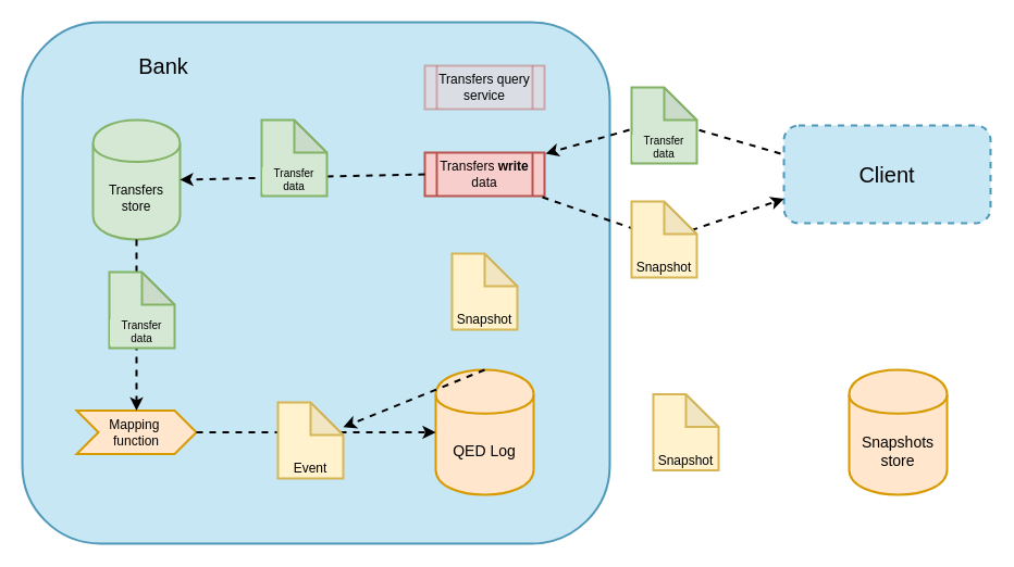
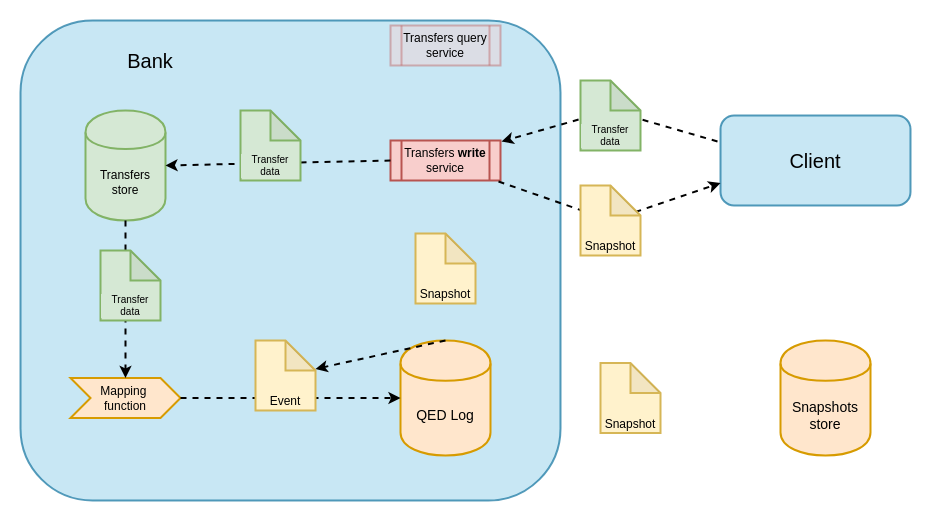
- <mxCell id="8" value="Transfers query service" style="shape=process;whiteSpace=wrap;html=1;backgroundOutline=1;fillColor=#f8cecc;strokeColor=#b85450;strokeWidth=2;glass=0;shadow=0;opacity=40;" vertex="1" parent="5"><mxGeometry x="370" y="40" width="110" height="40" as="geometry" /></mxCell>
+ <mxCell id="8" value="Transfers query service" style="shape=process;whiteSpace=wrap;html=1;backgroundOutline=1;fillColor=#f8cecc;strokeColor=#b85450;strokeWidth=2;glass=0;shadow=0;opacity=40;" vertex="1" parent="5"><mxGeometry x="370" y="5" width="110" height="40" as="geometry" /></mxCell>
- <mxCell id="7" value="Transfers &lt;b&gt;write&lt;/b&gt; data" style="shape=process;whiteSpace=wrap;html=1;backgroundOutline=1;fillColor=#f8cecc;strokeColor=#b85450;strokeWidth=2;" vertex="1" parent="5"><mxGeometry x="370" y="120" width="110" height="40" as="geometry" /></mxCell>
+ <mxCell id="7" value="Transfers &lt;b&gt;write&lt;/b&gt; service" style="shape=process;whiteSpace=wrap;html=1;backgroundOutline=1;fillColor=#f8cecc;strokeColor=#b85450;strokeWidth=2;" vertex="1" parent="5"><mxGeometry x="370" y="120" width="110" height="40" as="geometry" /></mxCell>
- <mxCell id="9" value="&lt;font style=&quot;font-size: 20px&quot;&gt;Client&lt;/font&gt;" style="rounded=1;whiteSpace=wrap;html=1;fillColor=#b1ddf0;strokeColor=#10739e;strokeWidth=2;fontSize=16;opacity=70;dashed=1;" vertex="1" parent="5"><mxGeometry x="700" y="95" width="190" height="90" as="geometry" /></mxCell>
+ <mxCell id="9" value="&lt;font style=&quot;font-size: 20px&quot;&gt;Client&lt;/font&gt;" style="rounded=1;whiteSpace=wrap;html=1;fillColor=#b1ddf0;strokeColor=#10739e;strokeWidth=2;fontSize=16;opacity=70;" vertex="1" parent="5"><mxGeometry x="700" y="95" width="190" height="90" as="geometry" /></mxCell>
- <mxCell id="21" value="&lt;font style=&quot;font-size: 12px&quot;&gt;Event&lt;/font&gt;" style="shape=note;whiteSpace=wrap;html=1;backgroundOutline=1;darkOpacity=0.05;labelBackgroundColor=#FFF2CC;strokeWidth=2;fontSize=10;verticalAlign=bottom;fillColor=#fff2cc;strokeColor=#d6b656;" vertex="1" parent="5"><mxGeometry x="235" y="350" width="60" height="70" as="geometry" /></mxCell>
+ <mxCell id="21" value="&lt;font style=&quot;font-size: 12px&quot;&gt;Event&lt;/font&gt;" style="shape=note;whiteSpace=wrap;html=1;backgroundOutline=1;darkOpacity=0.05;labelBackgroundColor=#FFF2CC;strokeWidth=2;fontSize=10;verticalAlign=bottom;fillColor=#fff2cc;strokeColor=#d6b656;" vertex="1" parent="5"><mxGeometry x="235" y="320" width="60" height="70" as="geometry" /></mxCell>
